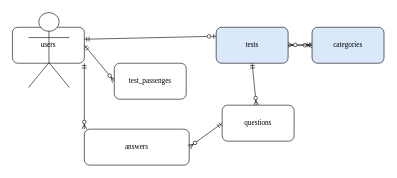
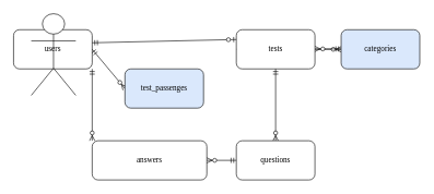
- <mxCell id="6" value="tests" style="rounded=1;whiteSpace=wrap;html=1;fontFamily=Times New Roman;fillColor=#dae8fc;" vertex="1" parent="1"><mxGeometry x="360" y="45" width="120" height="60" as="geometry" /></mxCell>
+ <mxCell id="6" value="tests" style="rounded=1;whiteSpace=wrap;html=1;fontFamily=Times New Roman;" vertex="1" parent="1"><mxGeometry x="360" y="45" width="120" height="60" as="geometry" /></mxCell>
- <mxCell id="4" value="test_passenges" style="rounded=1;whiteSpace=wrap;html=1;fontFamily=Times New Roman;" vertex="1" parent="1"><mxGeometry x="190" y="105" width="120" height="60" as="geometry" /></mxCell>
+ <mxCell id="4" value="test_passenges" style="rounded=1;whiteSpace=wrap;html=1;fontFamily=Times New Roman;fillColor=#dae8fc;" vertex="1" parent="1"><mxGeometry x="190" y="105" width="120" height="60" as="geometry" /></mxCell>
- <mxCell id="11" value="questions" style="rounded=1;whiteSpace=wrap;html=1;fontFamily=Times New Roman;" vertex="1" parent="1"><mxGeometry x="370" y="175" width="120" height="60" as="geometry" /></mxCell>
+ <mxCell id="11" value="questions" style="rounded=1;whiteSpace=wrap;html=1;fontFamily=Times New Roman;" vertex="1" parent="1"><mxGeometry x="360" y="215" width="120" height="60" as="geometry" /></mxCell>
